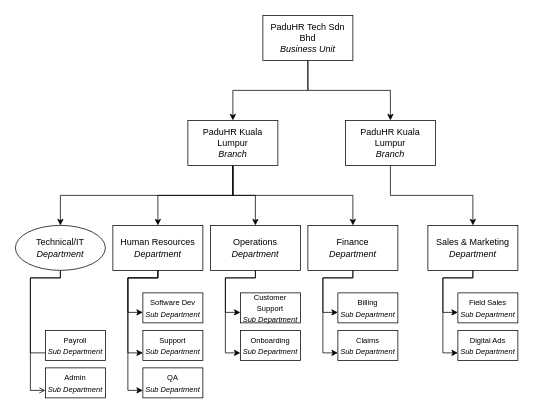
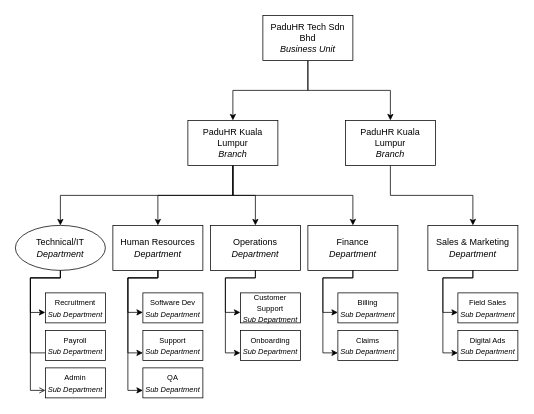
+ <mxCell id="19" value="&lt;font style=&quot;font-size: 10px;&quot;&gt;Recruitment&lt;br&gt;&lt;i&gt;Sub Department&lt;/i&gt;&lt;/font&gt;" style="whiteSpace=wrap;html=1;rounded=0;" vertex="1" parent="1"><mxGeometry x="60" y="390" width="80" height="40" as="geometry" /></mxCell>
+ <mxCell id="31" style="edgeStyle=orthogonalEdgeStyle;rounded=0;orthogonalLoop=1;jettySize=auto;html=1;exitX=0.5;exitY=1;exitDx=0;exitDy=0;entryX=-0.001;entryY=0.652;entryDx=0;entryDy=0;entryPerimeter=0;" edge="1" parent="1" source="15" target="19"><mxGeometry relative="1" as="geometry"><Array as="points"><mxPoint x="80" y="370" /><mxPoint x="40" y="370" /><mxPoint x="40" y="416" /></Array></mxGeometry></mxCell>
